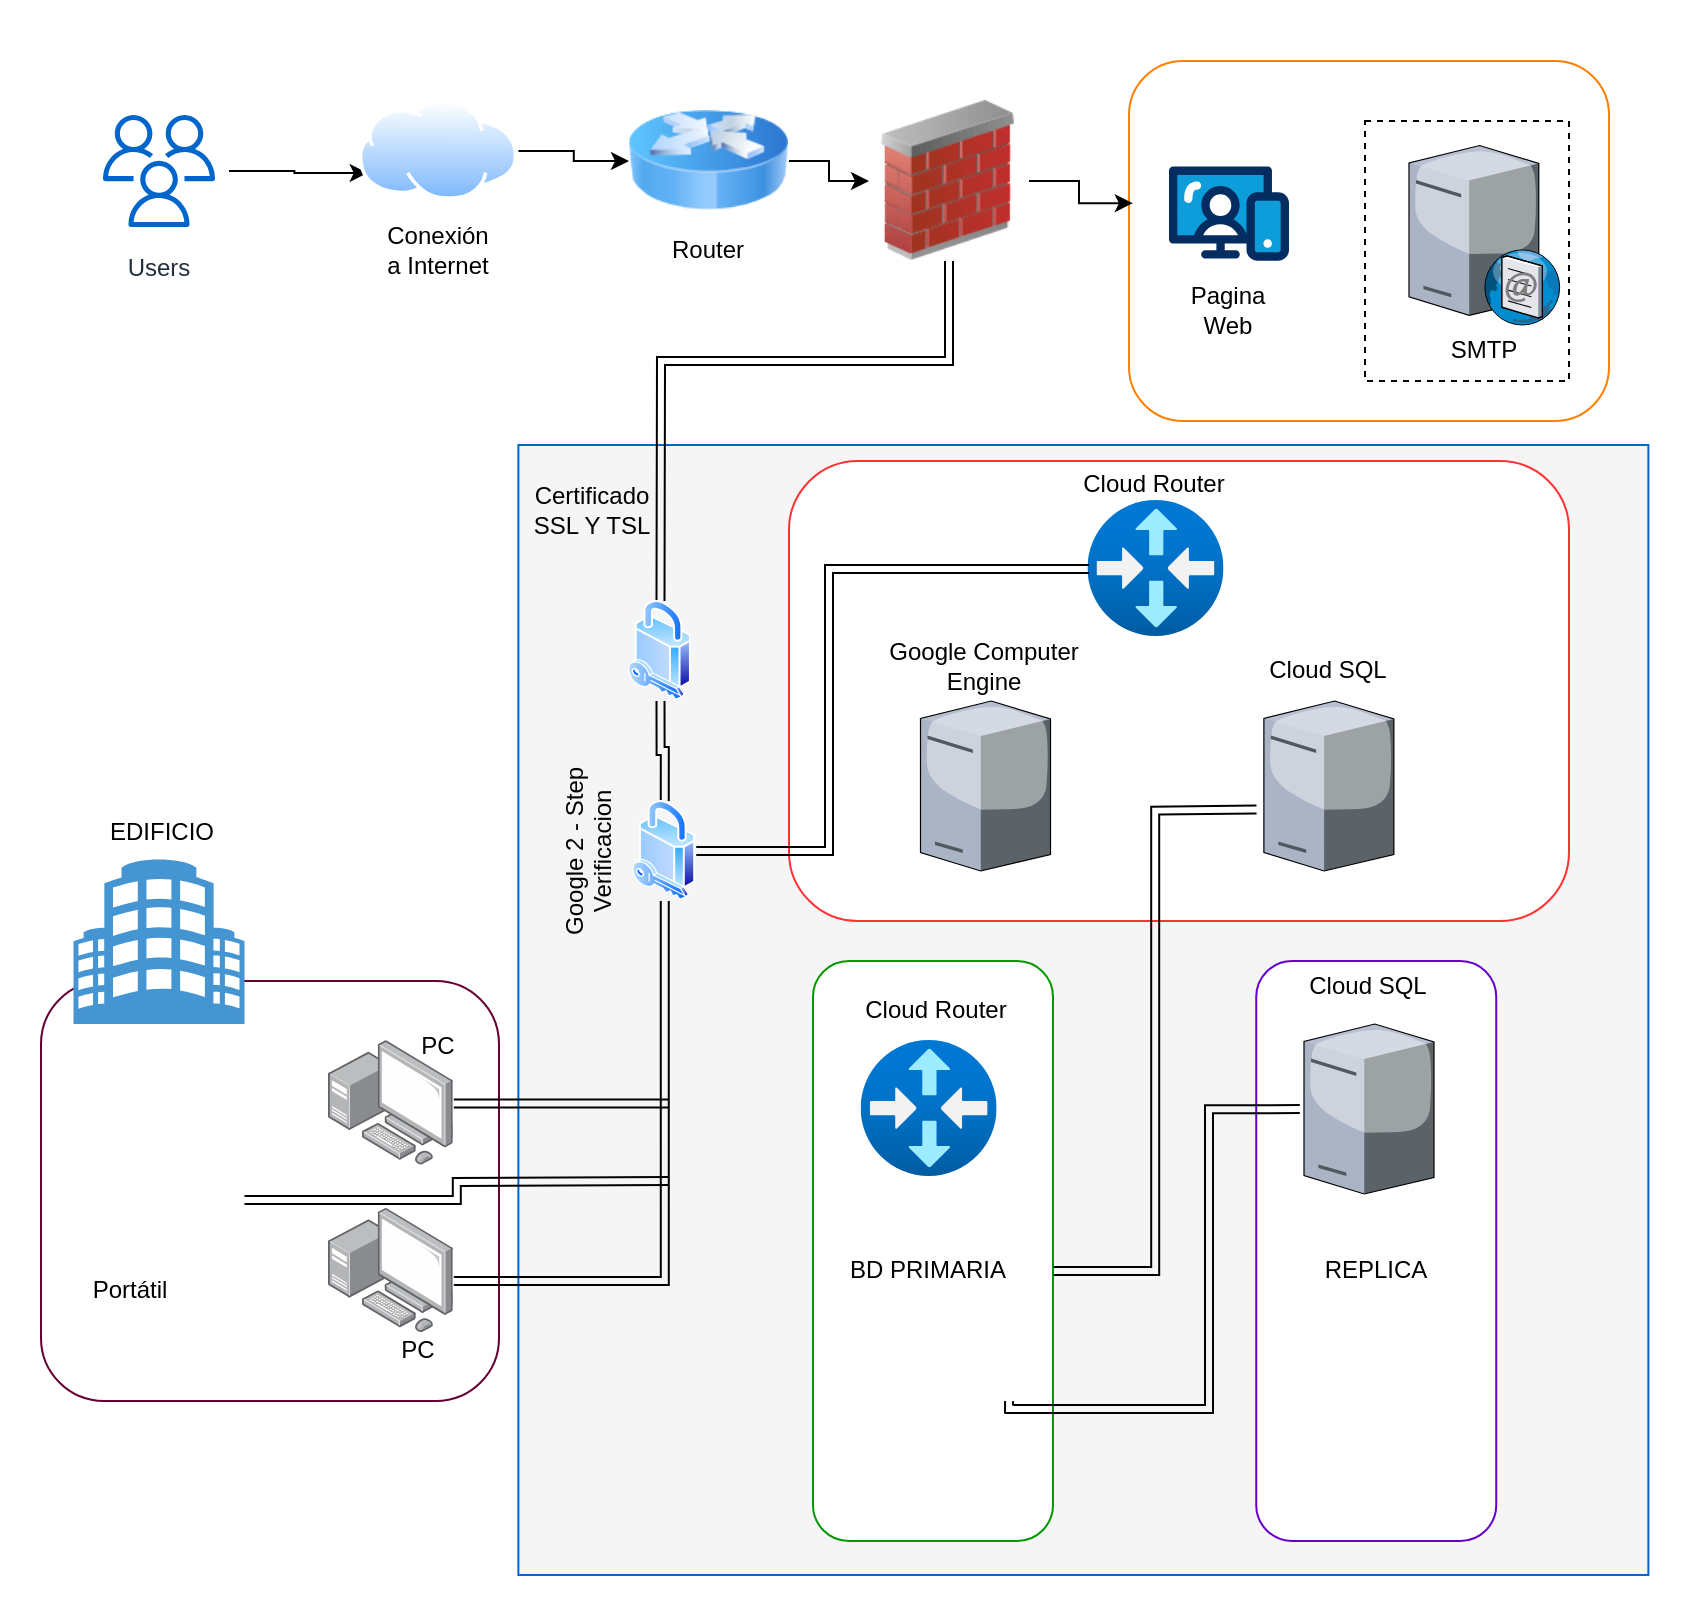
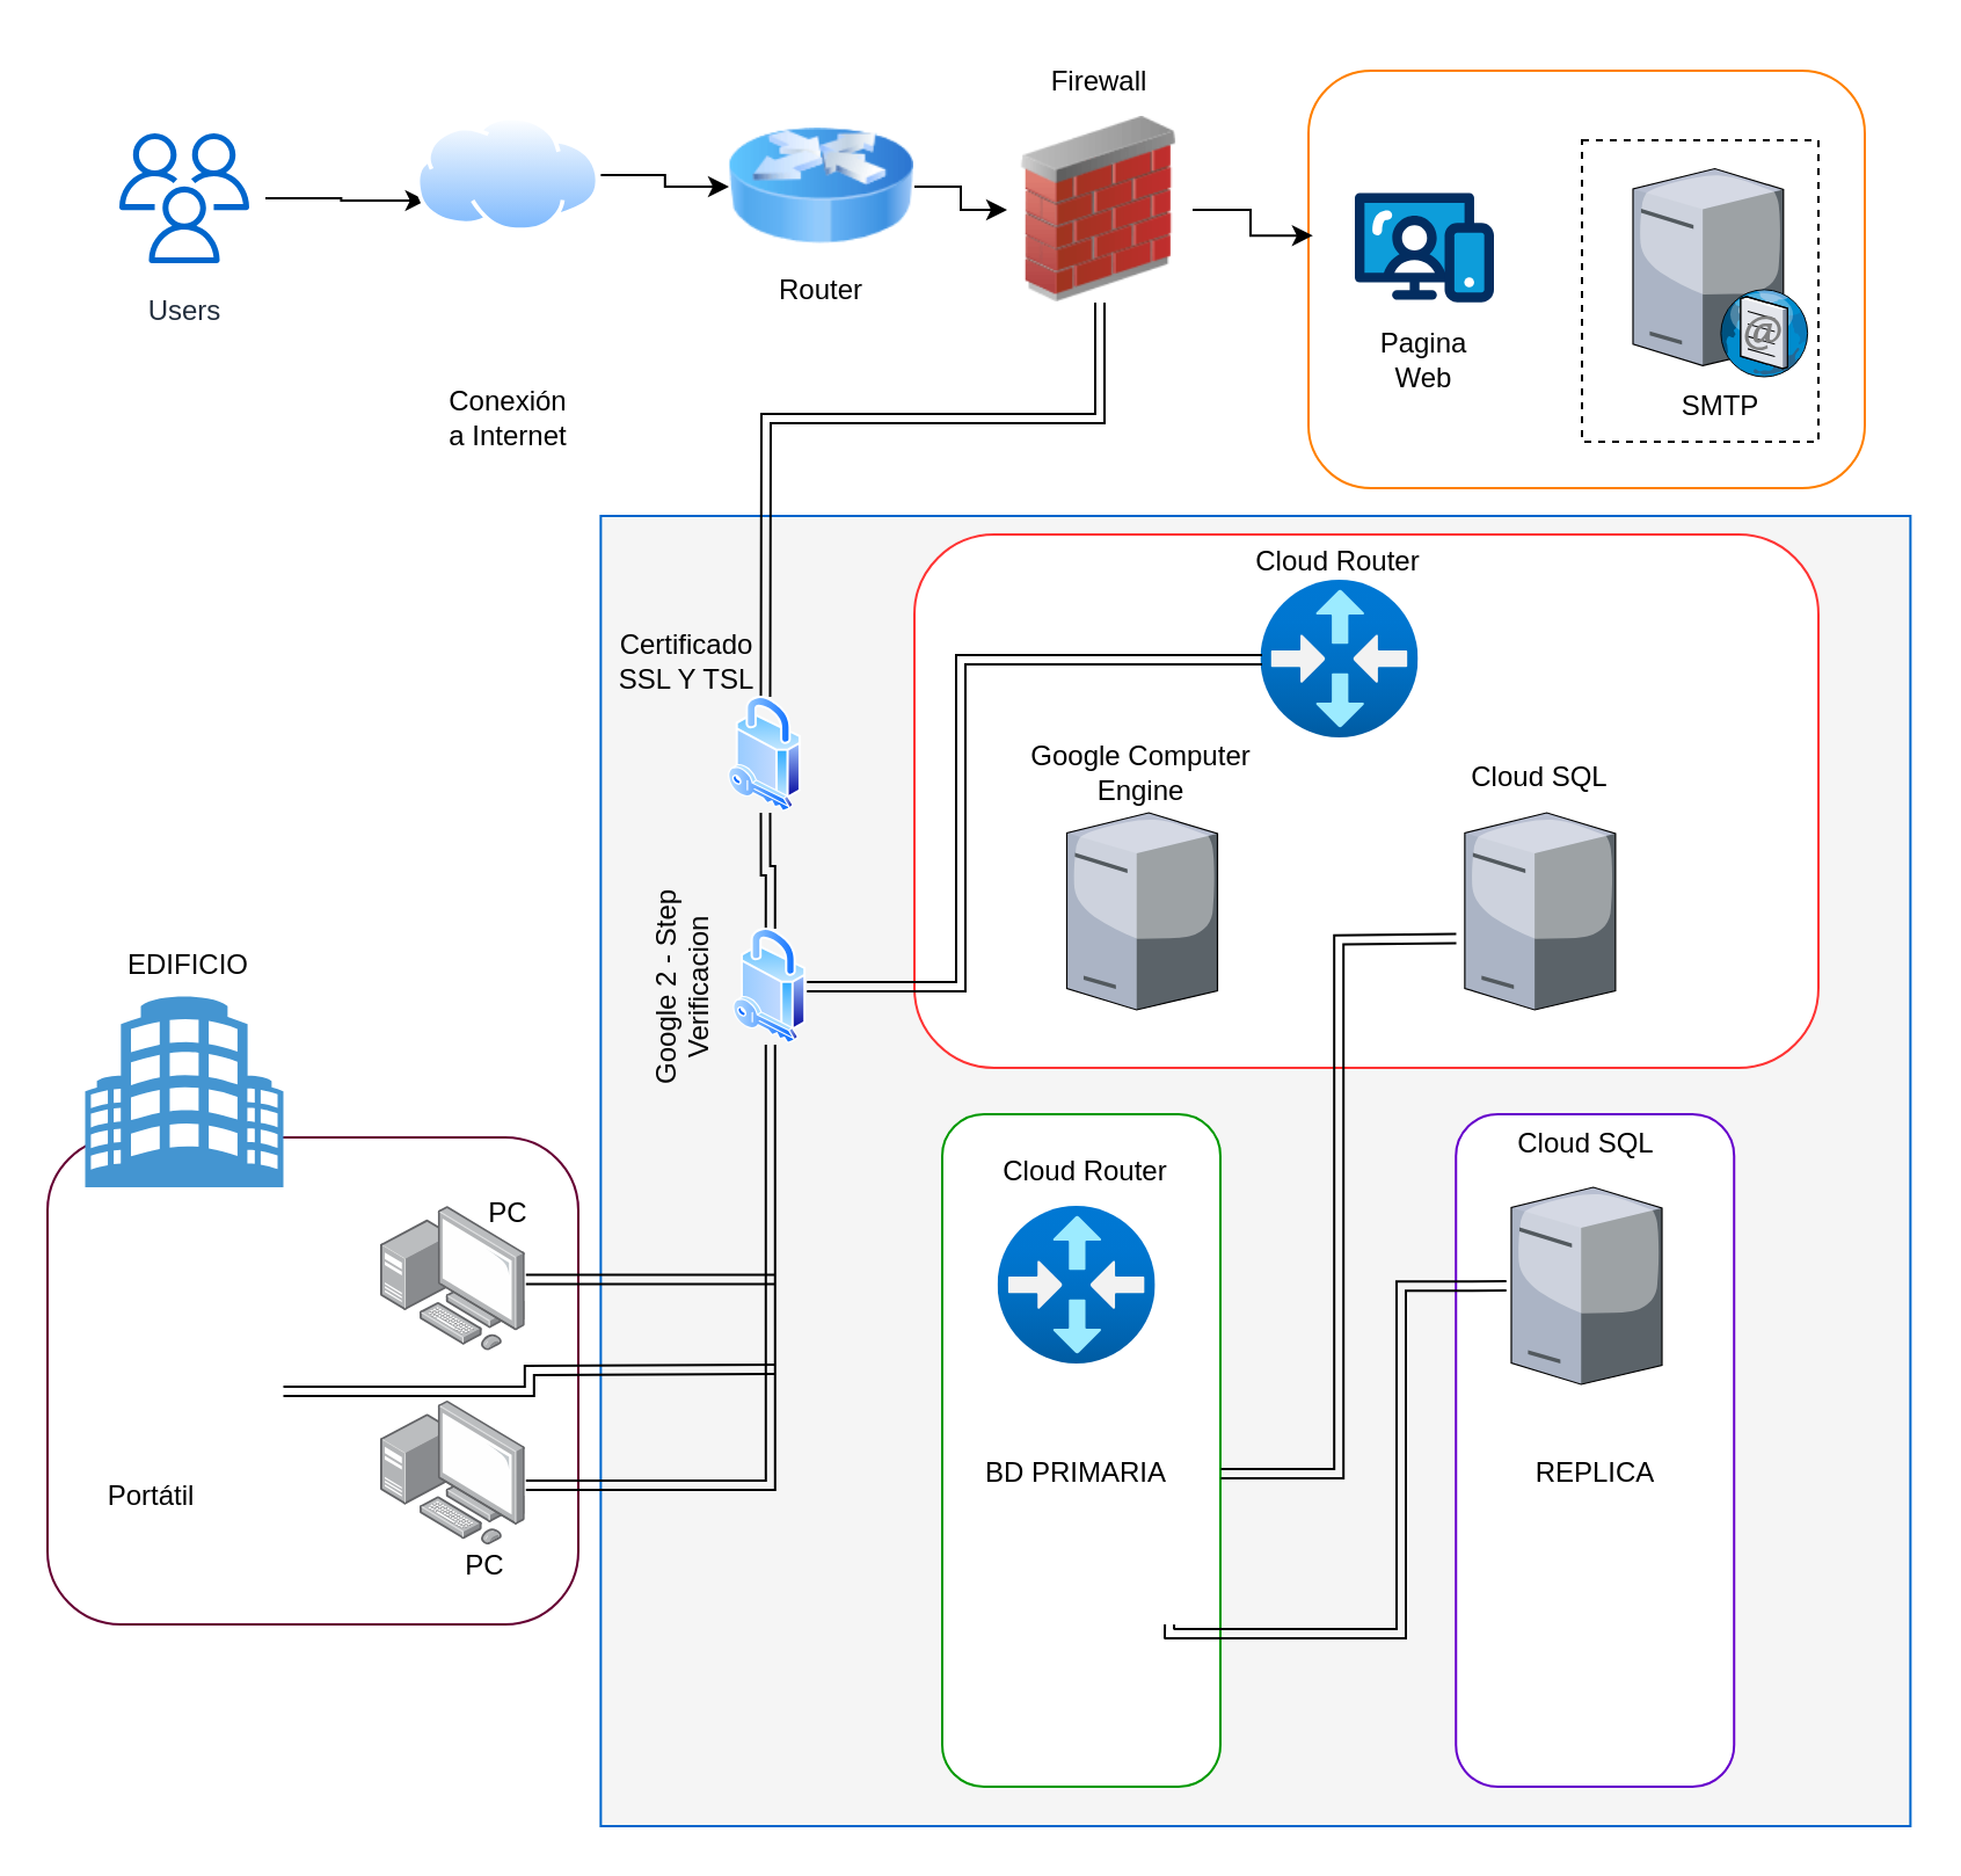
+ <mxCell id="23" value="Firewall" style="text;html=1;align=center;verticalAlign=middle;whiteSpace=wrap;rounded=0;" vertex="1" parent="1"><mxGeometry x="444" y="20" width="60" height="30" as="geometry" /></mxCell>
- <mxCell id="13" value="Conexión a Internet" style="text;html=1;align=center;verticalAlign=middle;whiteSpace=wrap;rounded=0;" vertex="1" parent="1"><mxGeometry x="189" y="110" width="60" height="30" as="geometry" /></mxCell>
+ <mxCell id="13" value="Conexión a Internet" style="text;html=1;align=center;verticalAlign=middle;whiteSpace=wrap;rounded=0;" vertex="1" parent="1"><mxGeometry x="189" y="165" width="60" height="30" as="geometry" /></mxCell>
- <mxCell id="27" value="Certificado SSL Y TSL" style="text;html=1;align=center;verticalAlign=middle;whiteSpace=wrap;rounded=0;" vertex="1" parent="1"><mxGeometry x="264" y="240" width="64.25" height="30" as="geometry" /></mxCell>
+ <mxCell id="27" value="Certificado SSL Y TSL" style="text;html=1;align=center;verticalAlign=middle;whiteSpace=wrap;rounded=0;" vertex="1" parent="1"><mxGeometry x="264" y="270" width="64.25" height="30" as="geometry" /></mxCell>
